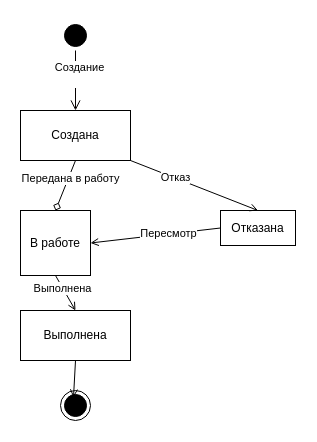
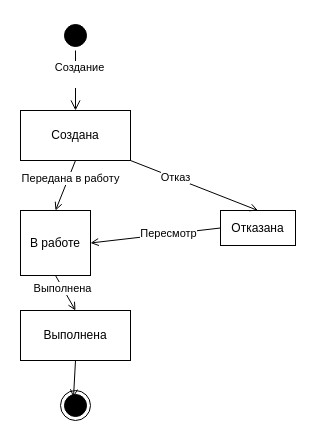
- <mxCell id="7" value="" style="endArrow=diamond;html=1;rounded=0;endFill=0;entryX=0.5;entryY=0;entryDx=0;entryDy=0;exitX=0.5;exitY=1;exitDx=0;exitDy=0;" edge="1" parent="1" source="5" target="6"><mxGeometry width="50" height="50" relative="1" as="geometry"><mxPoint x="260" y="260" as="sourcePoint" /><mxPoint x="310" y="210" as="targetPoint" /></mxGeometry></mxCell>
+ <mxCell id="7" value="" style="endArrow=open;html=1;rounded=0;endFill=0;entryX=0.5;entryY=0;entryDx=0;entryDy=0;exitX=0.5;exitY=1;exitDx=0;exitDy=0;" edge="1" parent="1" source="5" target="6"><mxGeometry width="50" height="50" relative="1" as="geometry"><mxPoint x="260" y="260" as="sourcePoint" /><mxPoint x="310" y="210" as="targetPoint" /></mxGeometry></mxCell>
